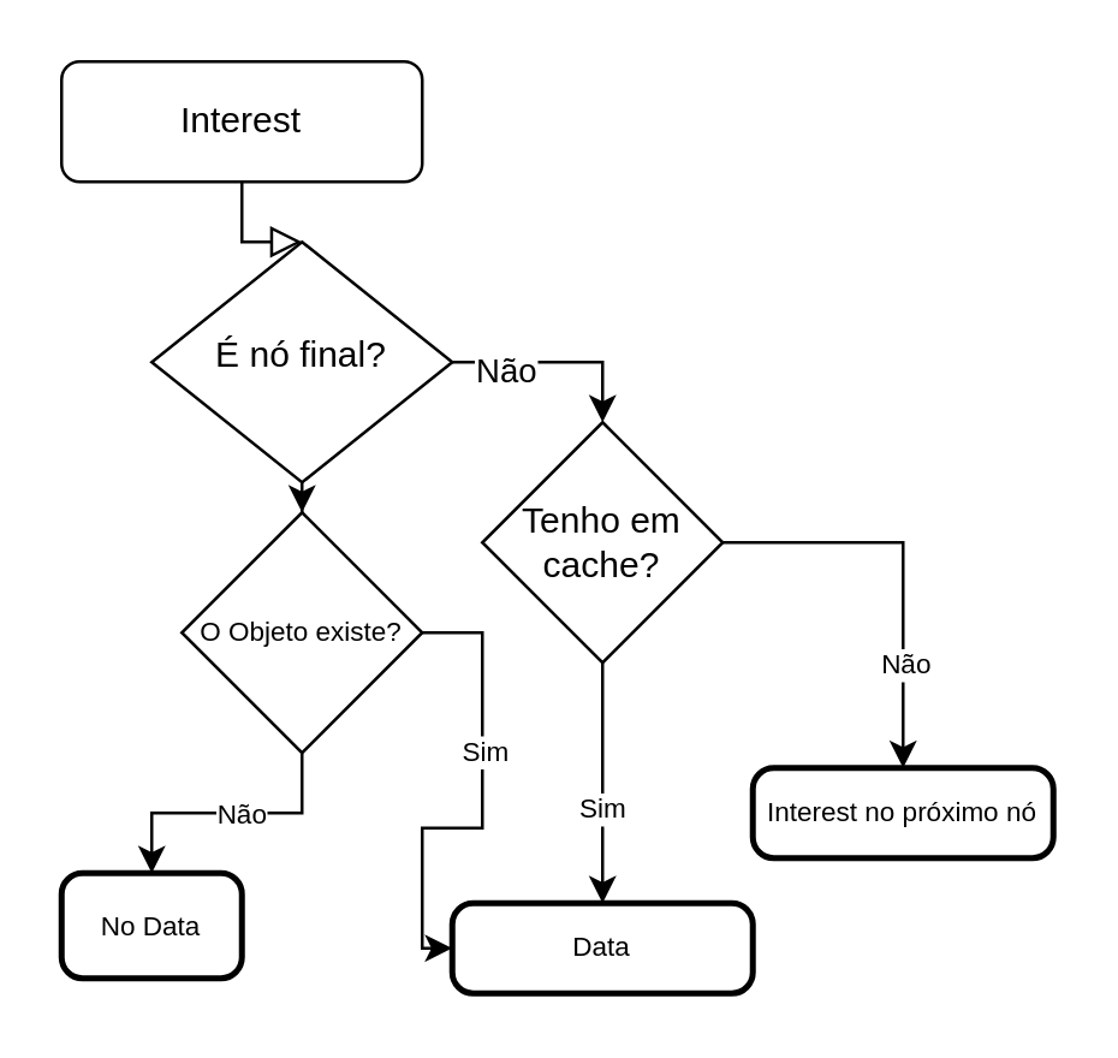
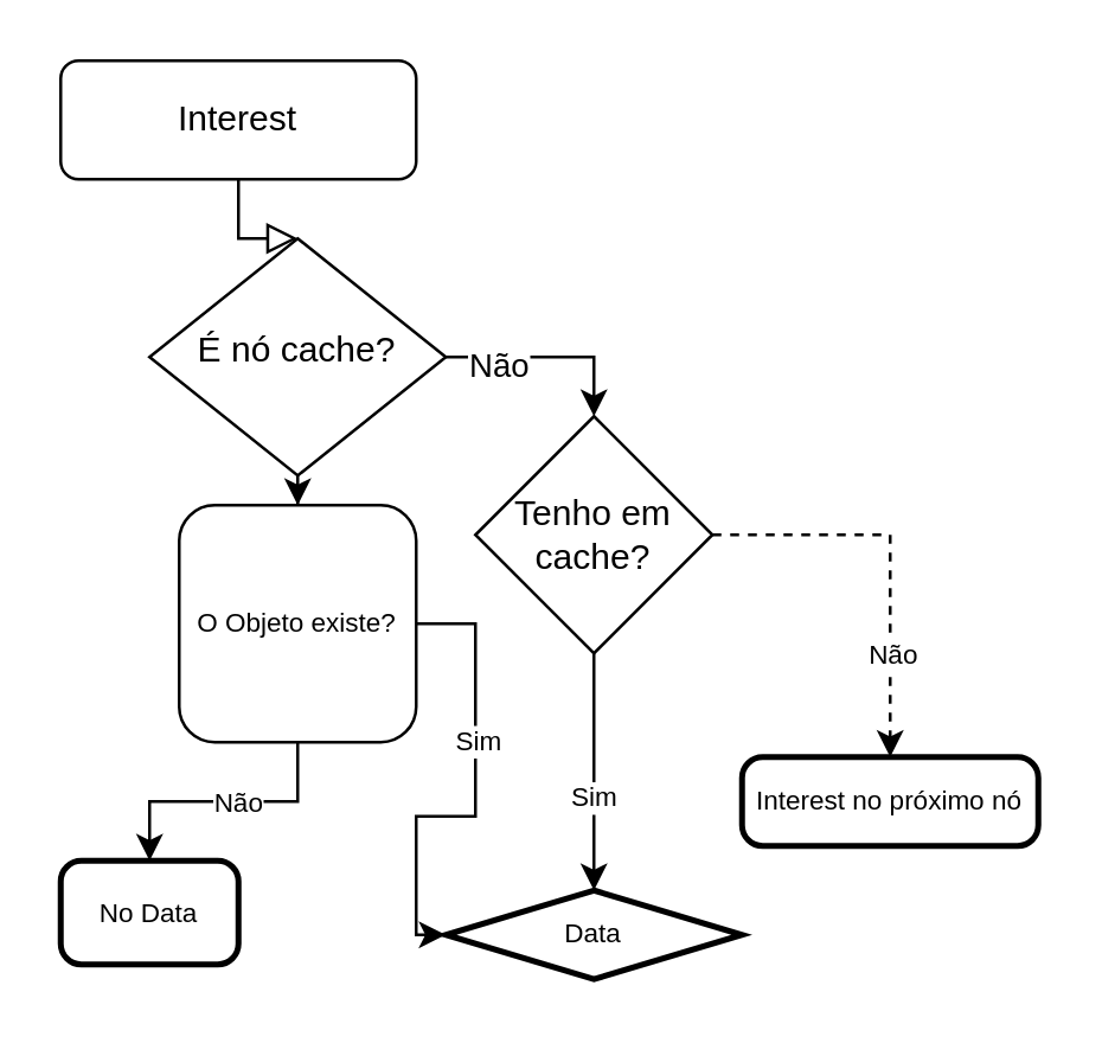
- <mxCell id="7" value="É nó final?" style="rhombus;whiteSpace=wrap;html=1;shadow=0;fontFamily=Helvetica;fontSize=12;align=center;strokeWidth=1;spacing=6;spacingTop=-4;" parent="1" vertex="1"><mxGeometry x="50" y="80" width="100" height="80" as="geometry" /></mxCell>
+ <mxCell id="7" value="É nó cache?" style="rhombus;whiteSpace=wrap;html=1;shadow=0;fontFamily=Helvetica;fontSize=12;align=center;strokeWidth=1;spacing=6;spacingTop=-4;" parent="1" vertex="1"><mxGeometry x="50" y="80" width="100" height="80" as="geometry" /></mxCell>
- <mxCell id="8" style="edgeStyle=orthogonalEdgeStyle;rounded=0;orthogonalLoop=1;jettySize=auto;html=1;entryX=0.5;entryY=0;entryDx=0;entryDy=0;fontSize=9;" edge="1" parent="1" source="12" target="13"><mxGeometry relative="1" as="geometry"><Array as="points"><mxPoint x="200" y="180" /><mxPoint x="290" y="180" /></Array></mxGeometry></mxCell>
+ <mxCell id="8" style="edgeStyle=orthogonalEdgeStyle;rounded=0;orthogonalLoop=1;jettySize=auto;html=1;entryX=0.5;entryY=0;entryDx=0;entryDy=0;fontSize=9;dashed=1;" edge="1" parent="1" source="12" target="13"><mxGeometry relative="1" as="geometry"><Array as="points"><mxPoint x="200" y="180" /><mxPoint x="290" y="180" /></Array></mxGeometry></mxCell>
- <mxCell id="19" value="O Objeto existe?" style="rhombus;whiteSpace=wrap;html=1;fontSize=9;" vertex="1" parent="1"><mxGeometry x="60" y="170" width="80" height="80" as="geometry" /></mxCell>
+ <mxCell id="19" value="O Objeto existe?" style="whiteSpace=wrap;html=1;fontSize=9;rounded=1;" vertex="1" parent="1"><mxGeometry x="60" y="170" width="80" height="80" as="geometry" /></mxCell>
- <mxCell id="14" value="Data" style="rounded=1;whiteSpace=wrap;html=1;absoluteArcSize=1;arcSize=14;strokeWidth=2;fontSize=9;" vertex="1" parent="1"><mxGeometry x="150" y="300" width="100" height="30" as="geometry" /></mxCell>
+ <mxCell id="14" value="Data" style="rhombus;whiteSpace=wrap;html=1;absoluteArcSize=1;arcSize=14;strokeWidth=2;fontSize=9;" vertex="1" parent="1"><mxGeometry x="150" y="300" width="100" height="30" as="geometry" /></mxCell>
